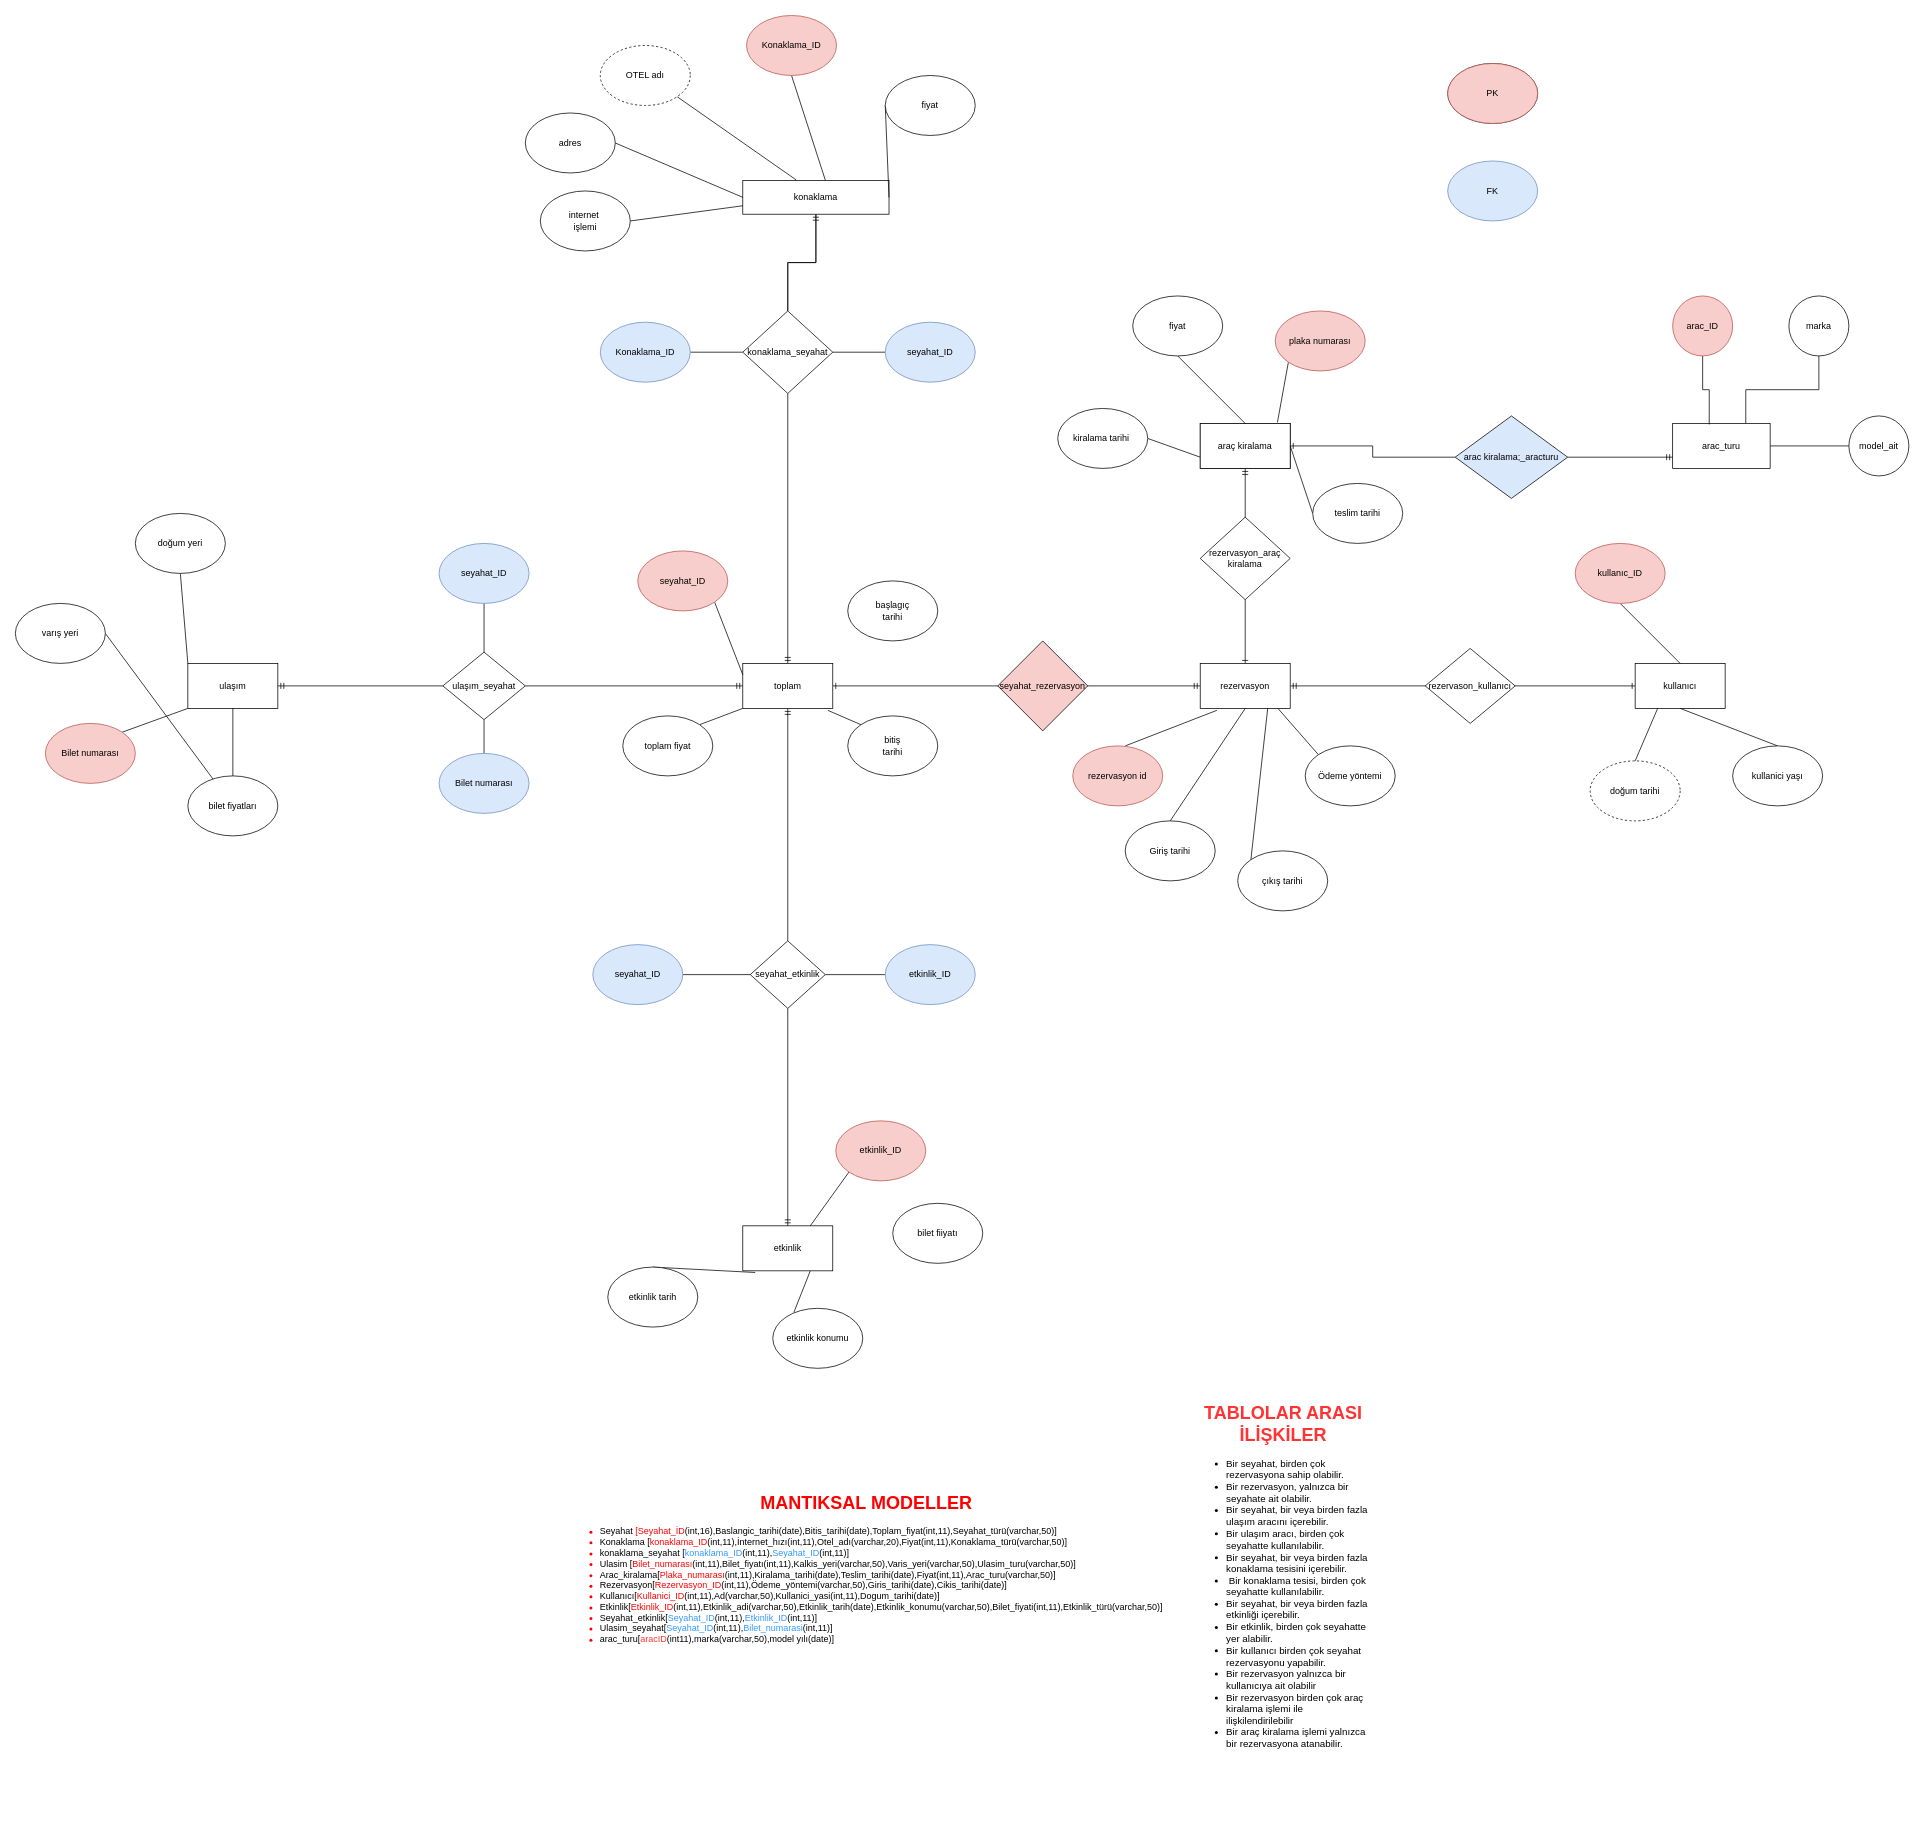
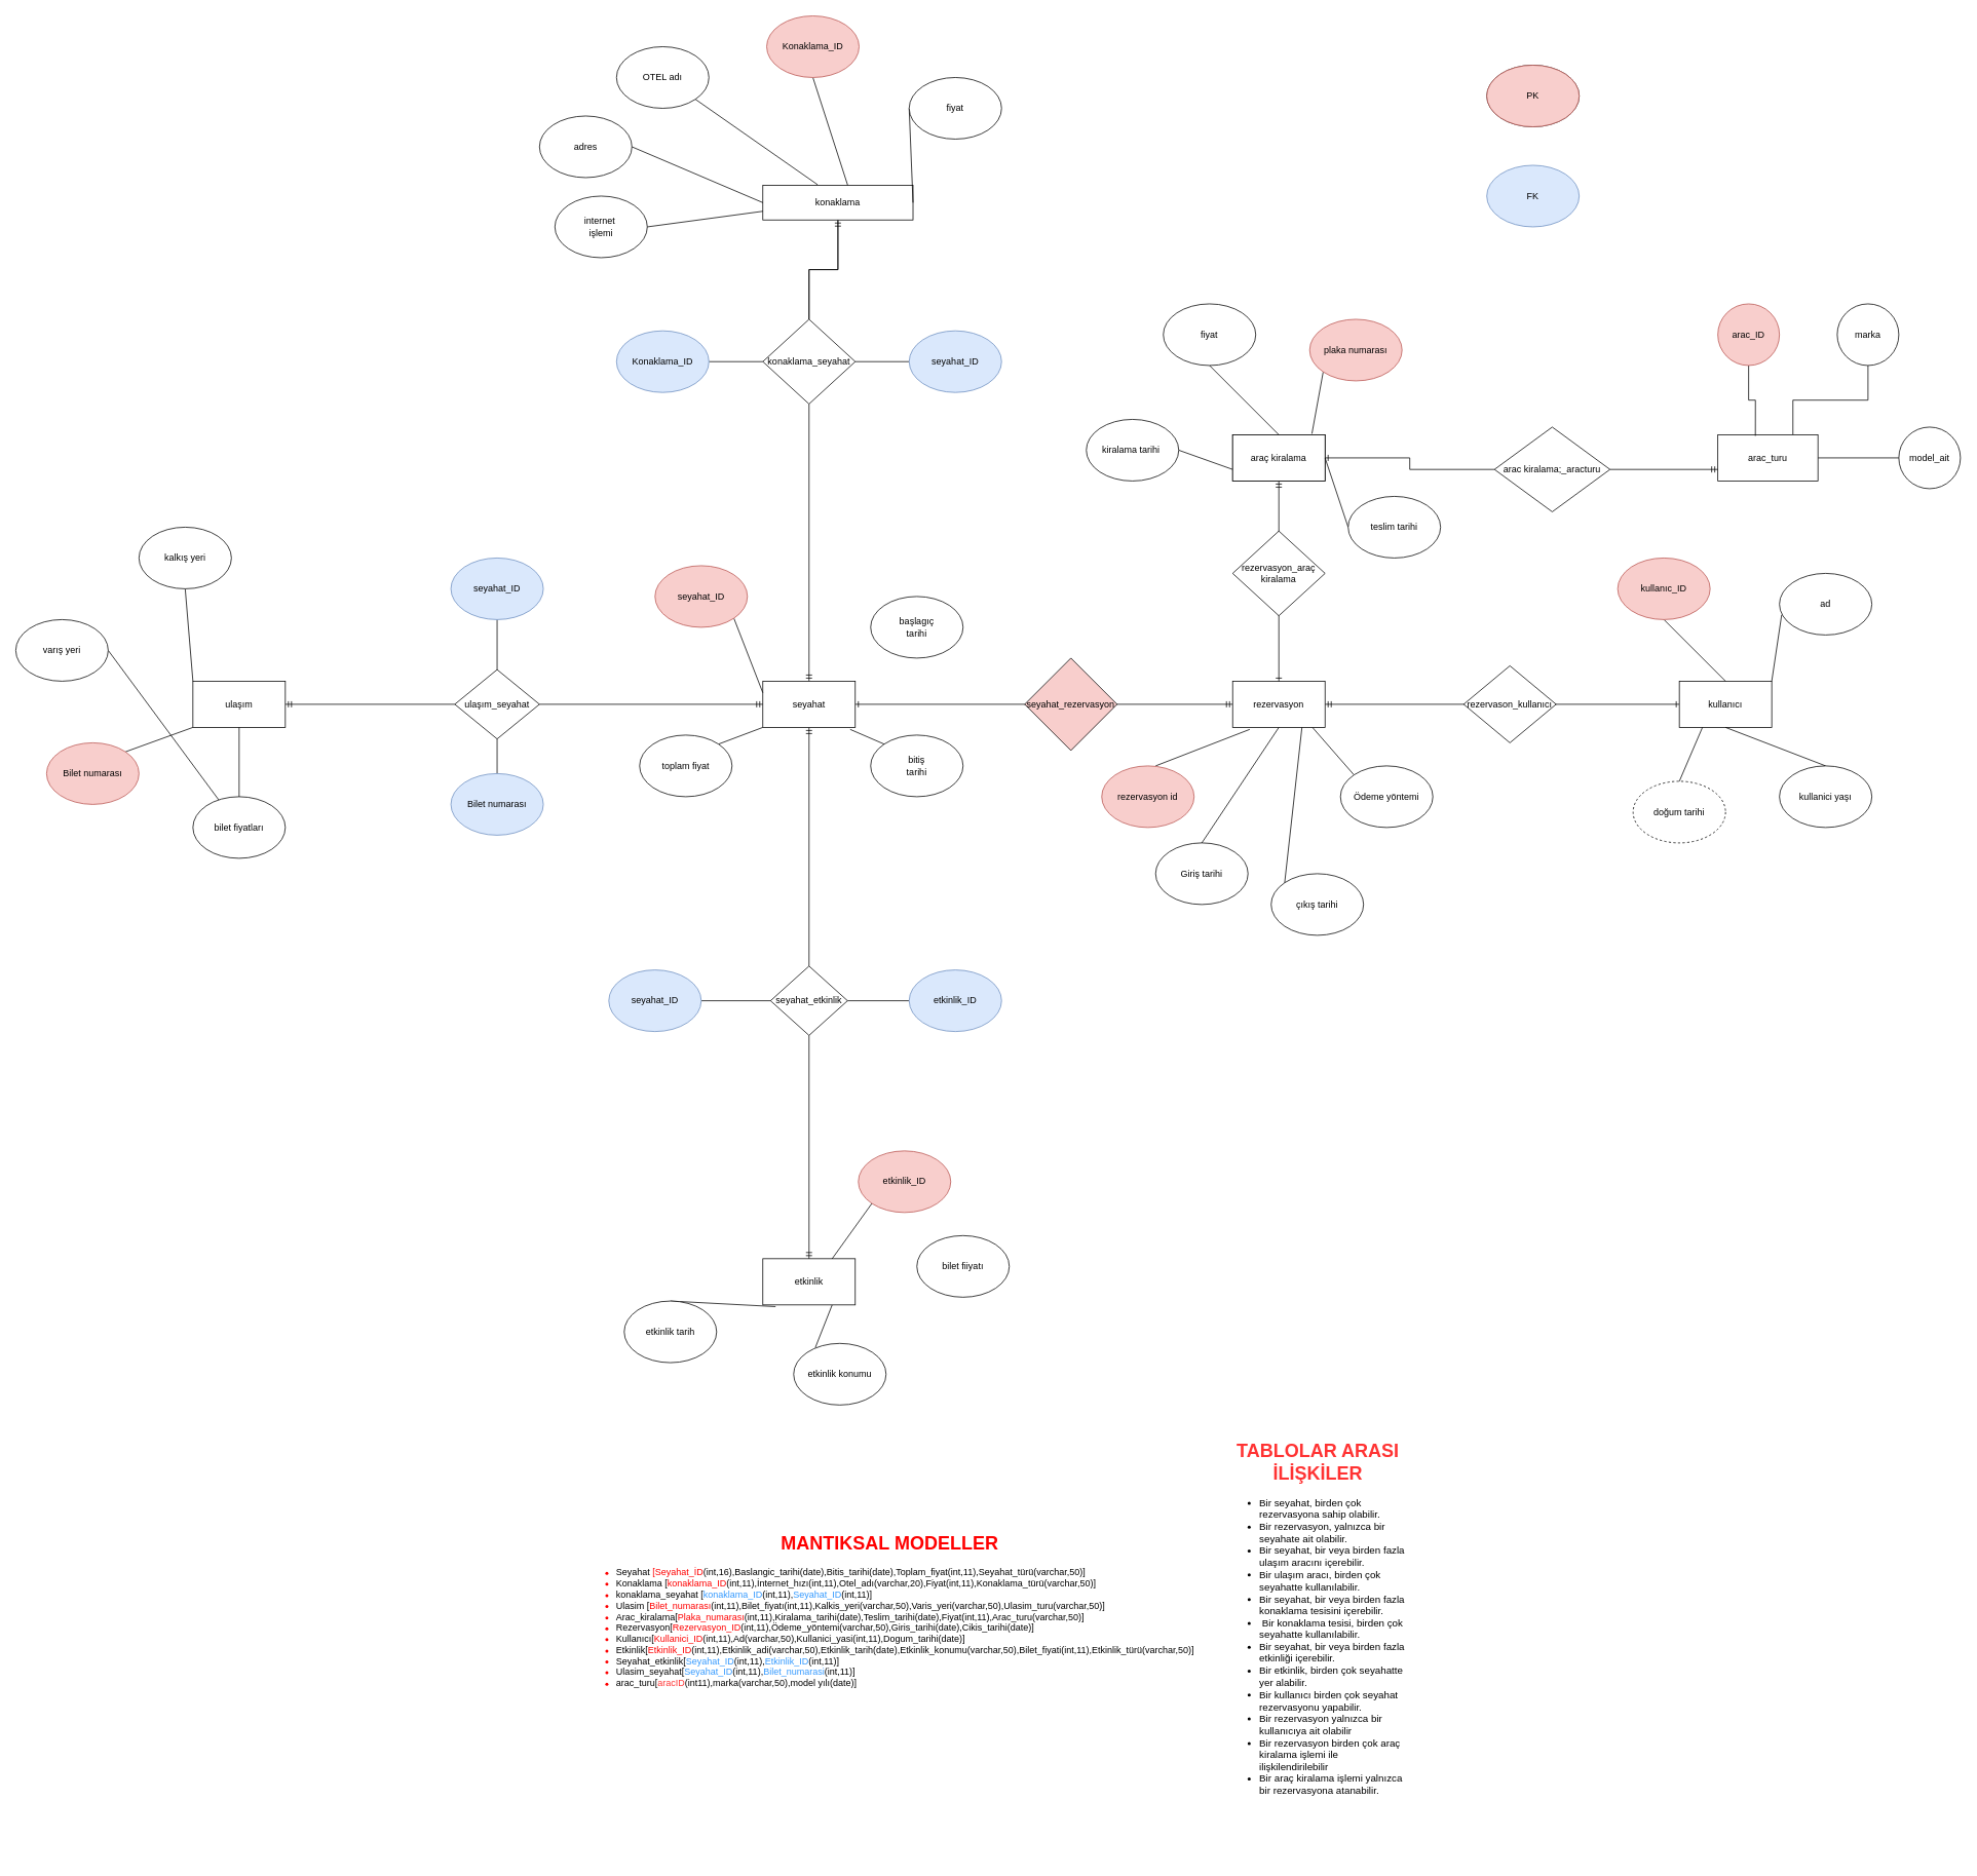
- <mxCell id="38" value="OTEL adı" style="ellipse;whiteSpace=wrap;html=1;dashed=1;" parent="1" vertex="1"><mxGeometry x="800" y="60" width="120" height="80" as="geometry" /></mxCell>
+ <mxCell id="38" value="OTEL adı" style="ellipse;whiteSpace=wrap;html=1;" parent="1" vertex="1"><mxGeometry x="800" y="60" width="120" height="80" as="geometry" /></mxCell>
- <mxCell id="105" value="arac kiralama;_aracturu" style="rhombus;whiteSpace=wrap;html=1;rounded=0;fillColor=#dae8fc;" parent="1" vertex="1"><mxGeometry x="1940" y="554" width="150" height="110" as="geometry" /></mxCell>
+ <mxCell id="105" value="arac kiralama;_aracturu" style="rhombus;whiteSpace=wrap;html=1;rounded=0;" parent="1" vertex="1"><mxGeometry x="1940" y="554" width="150" height="110" as="geometry" /></mxCell>
- <mxCell id="53" value="doğum yeri" style="ellipse;whiteSpace=wrap;html=1;" parent="1" vertex="1"><mxGeometry x="180" y="684" width="120" height="80" as="geometry" /></mxCell>
+ <mxCell id="53" value="kalkış yeri" style="ellipse;whiteSpace=wrap;html=1;" parent="1" vertex="1"><mxGeometry x="180" y="684" width="120" height="80" as="geometry" /></mxCell>
+ <mxCell id="97" value="ad" style="ellipse;whiteSpace=wrap;html=1;fontColor=#000000;" parent="1" vertex="1"><mxGeometry x="2310" y="744" width="120" height="80" as="geometry" /></mxCell>
+ <mxCell id="25" style="rounded=0;orthogonalLoop=1;jettySize=auto;html=1;exitX=0.024;exitY=0.673;exitDx=0;exitDy=0;entryX=1;entryY=0;entryDx=0;entryDy=0;endArrow=none;endFill=0;exitPerimeter=0;" parent="1" source="97" target="22" edge="1"><mxGeometry relative="1" as="geometry"><mxPoint x="2380" y="824" as="sourcePoint" /><Array as="points" /></mxGeometry></mxCell>
- <mxCell id="5" value="toplam" style="rounded=0;whiteSpace=wrap;html=1;" parent="1" vertex="1"><mxGeometry x="990" y="884" width="120" height="60" as="geometry" /></mxCell>
+ <mxCell id="5" value="seyahat" style="rounded=0;whiteSpace=wrap;html=1;" parent="1" vertex="1"><mxGeometry x="990" y="884" width="120" height="60" as="geometry" /></mxCell>
